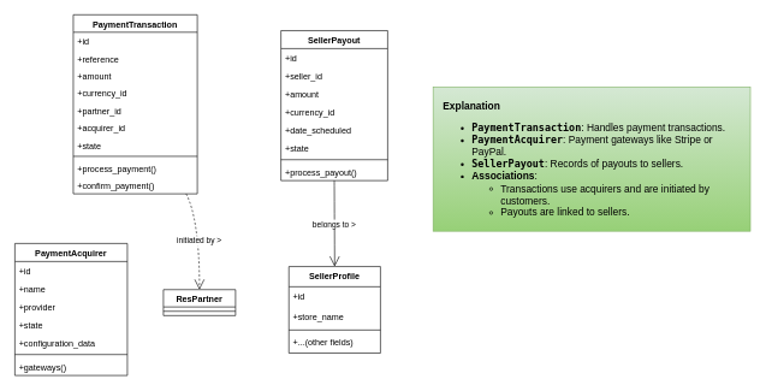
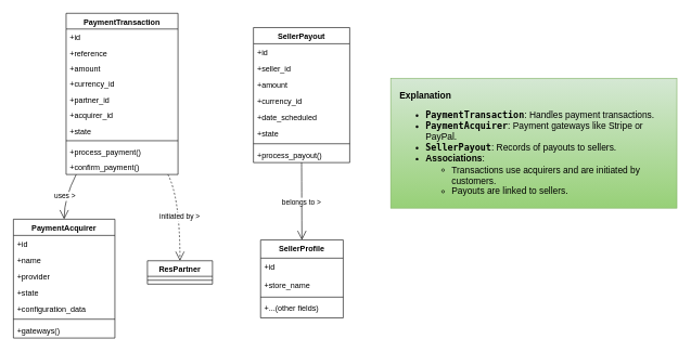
+ <mxCell id="37" value="uses &gt;" style="curved=1;startArrow=none;endArrow=open;endSize=12;exitX=0.09;exitY=1;entryX=0.5;entryY=0;rounded=0;" edge="1" parent="1" source="2" target="13"><mxGeometry relative="1" as="geometry"><Array as="points"><mxPoint x="98" y="304" /></Array></mxGeometry></mxCell>
